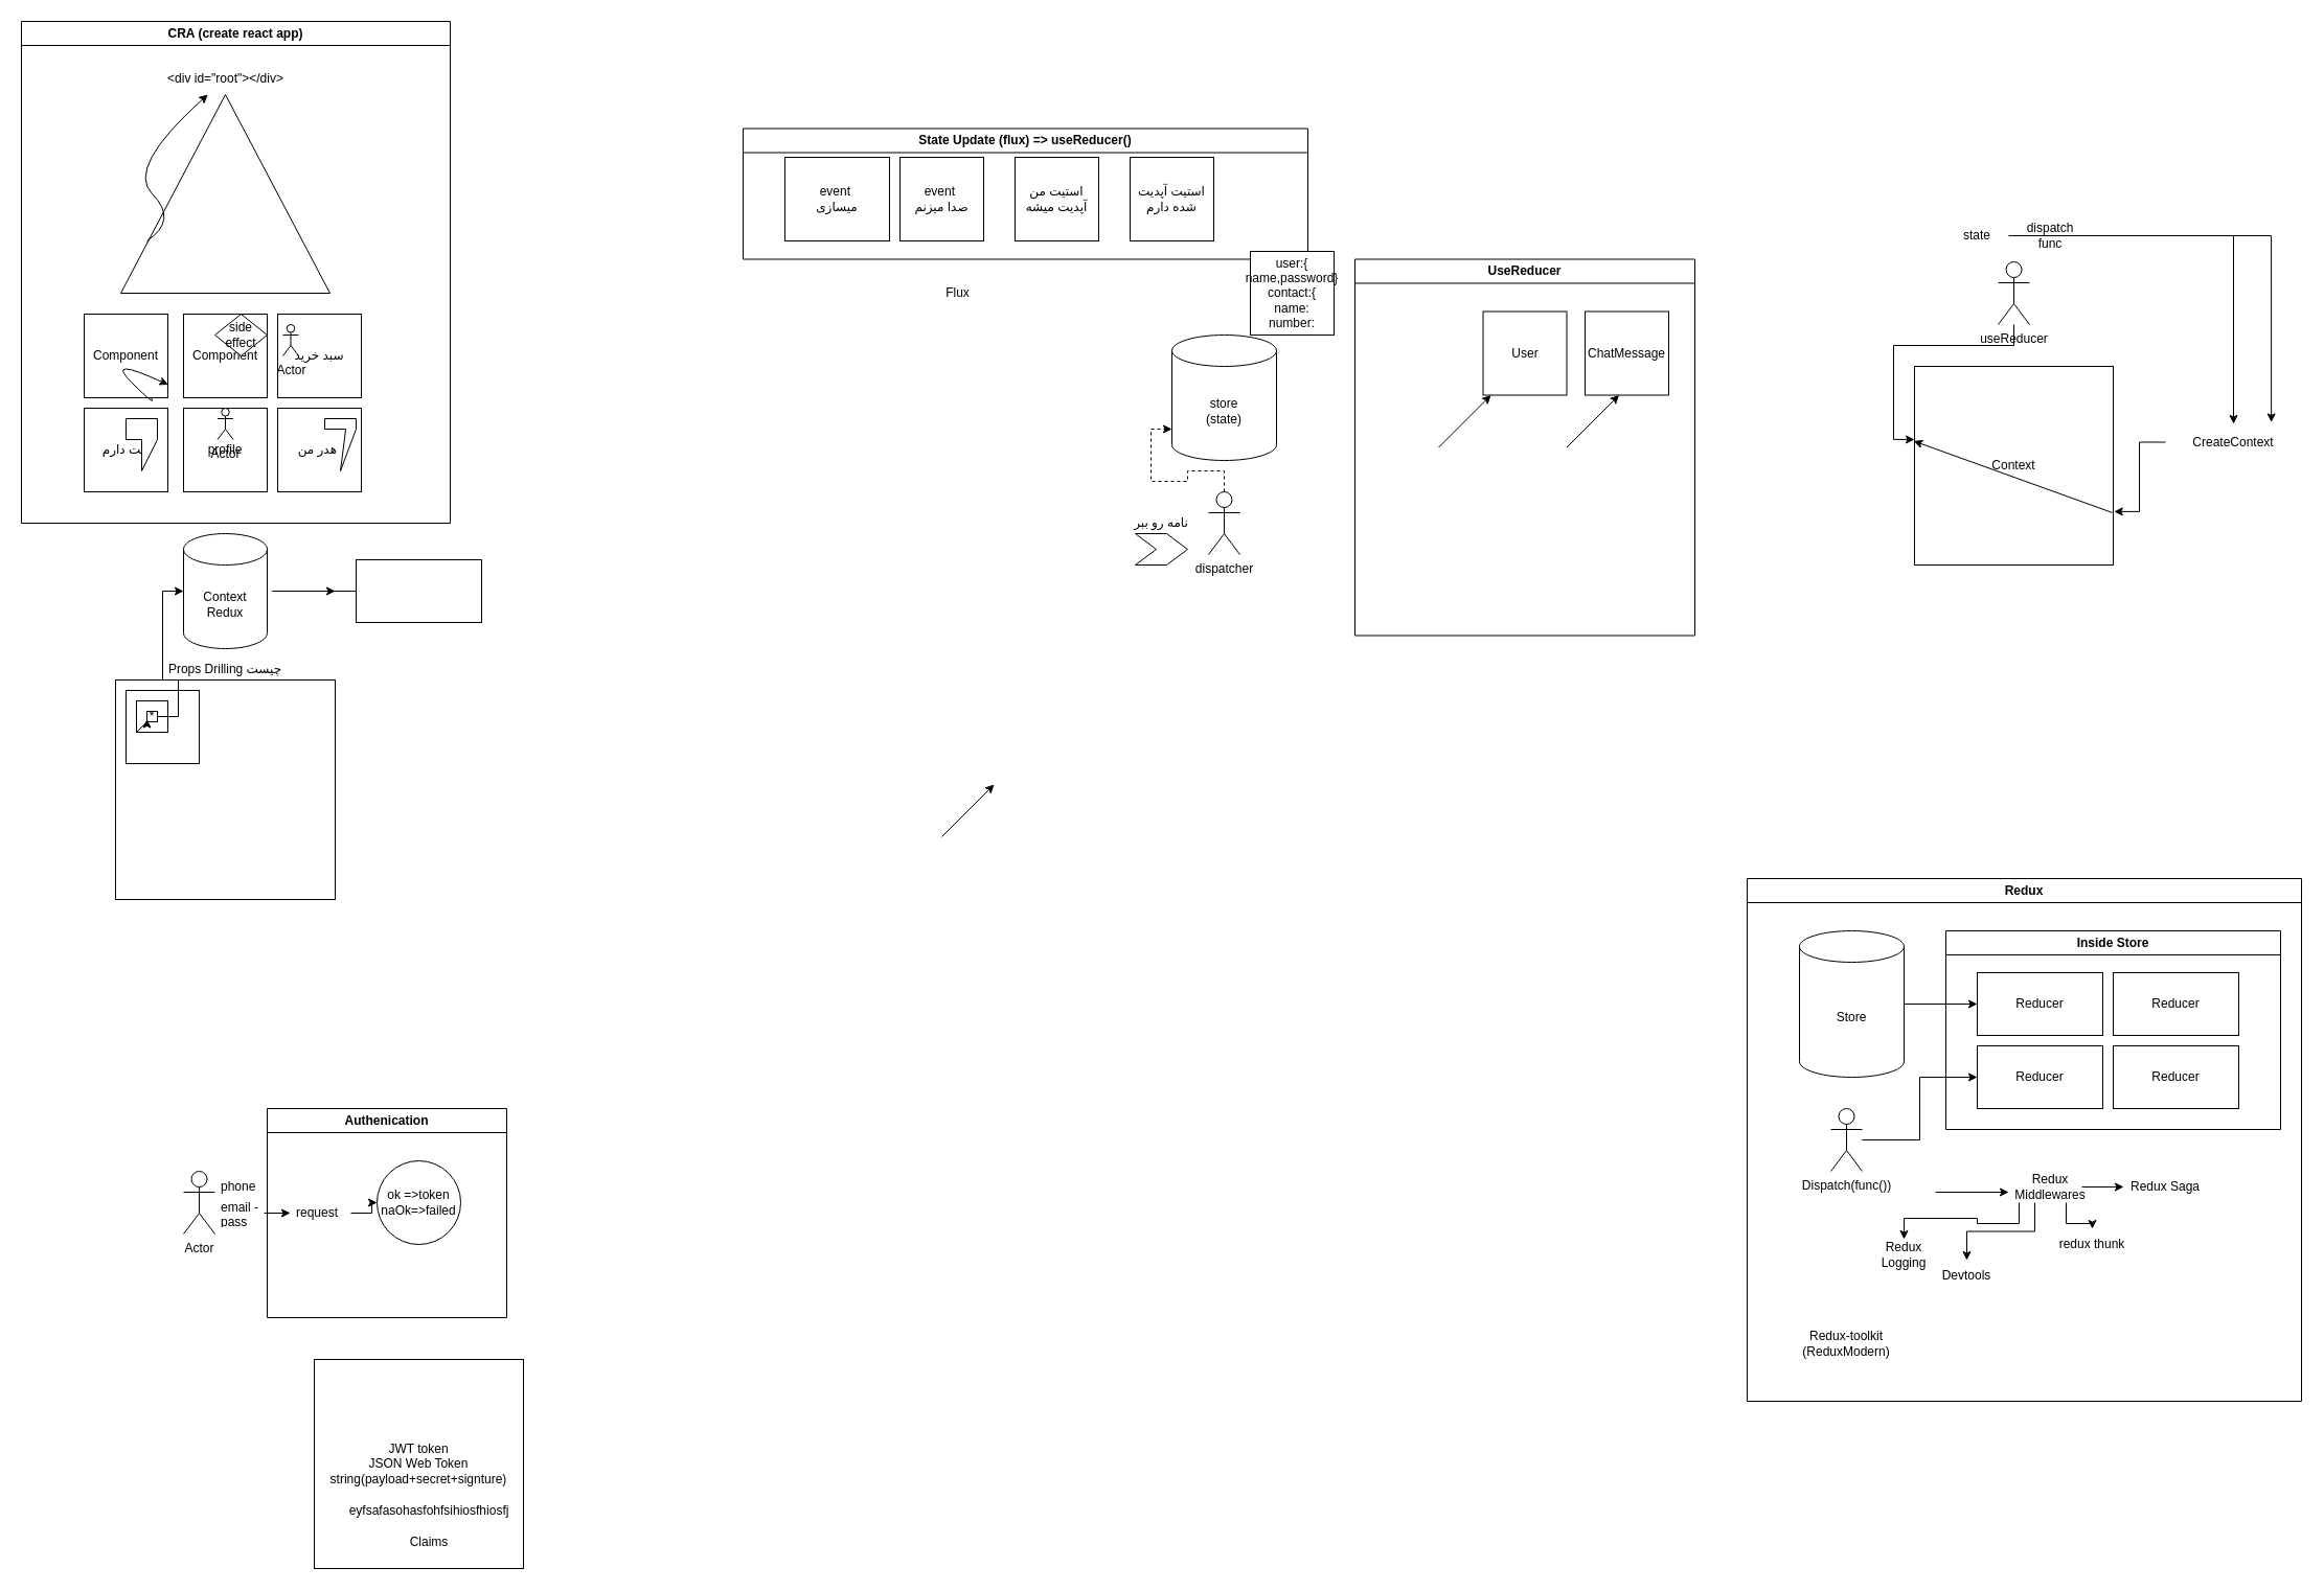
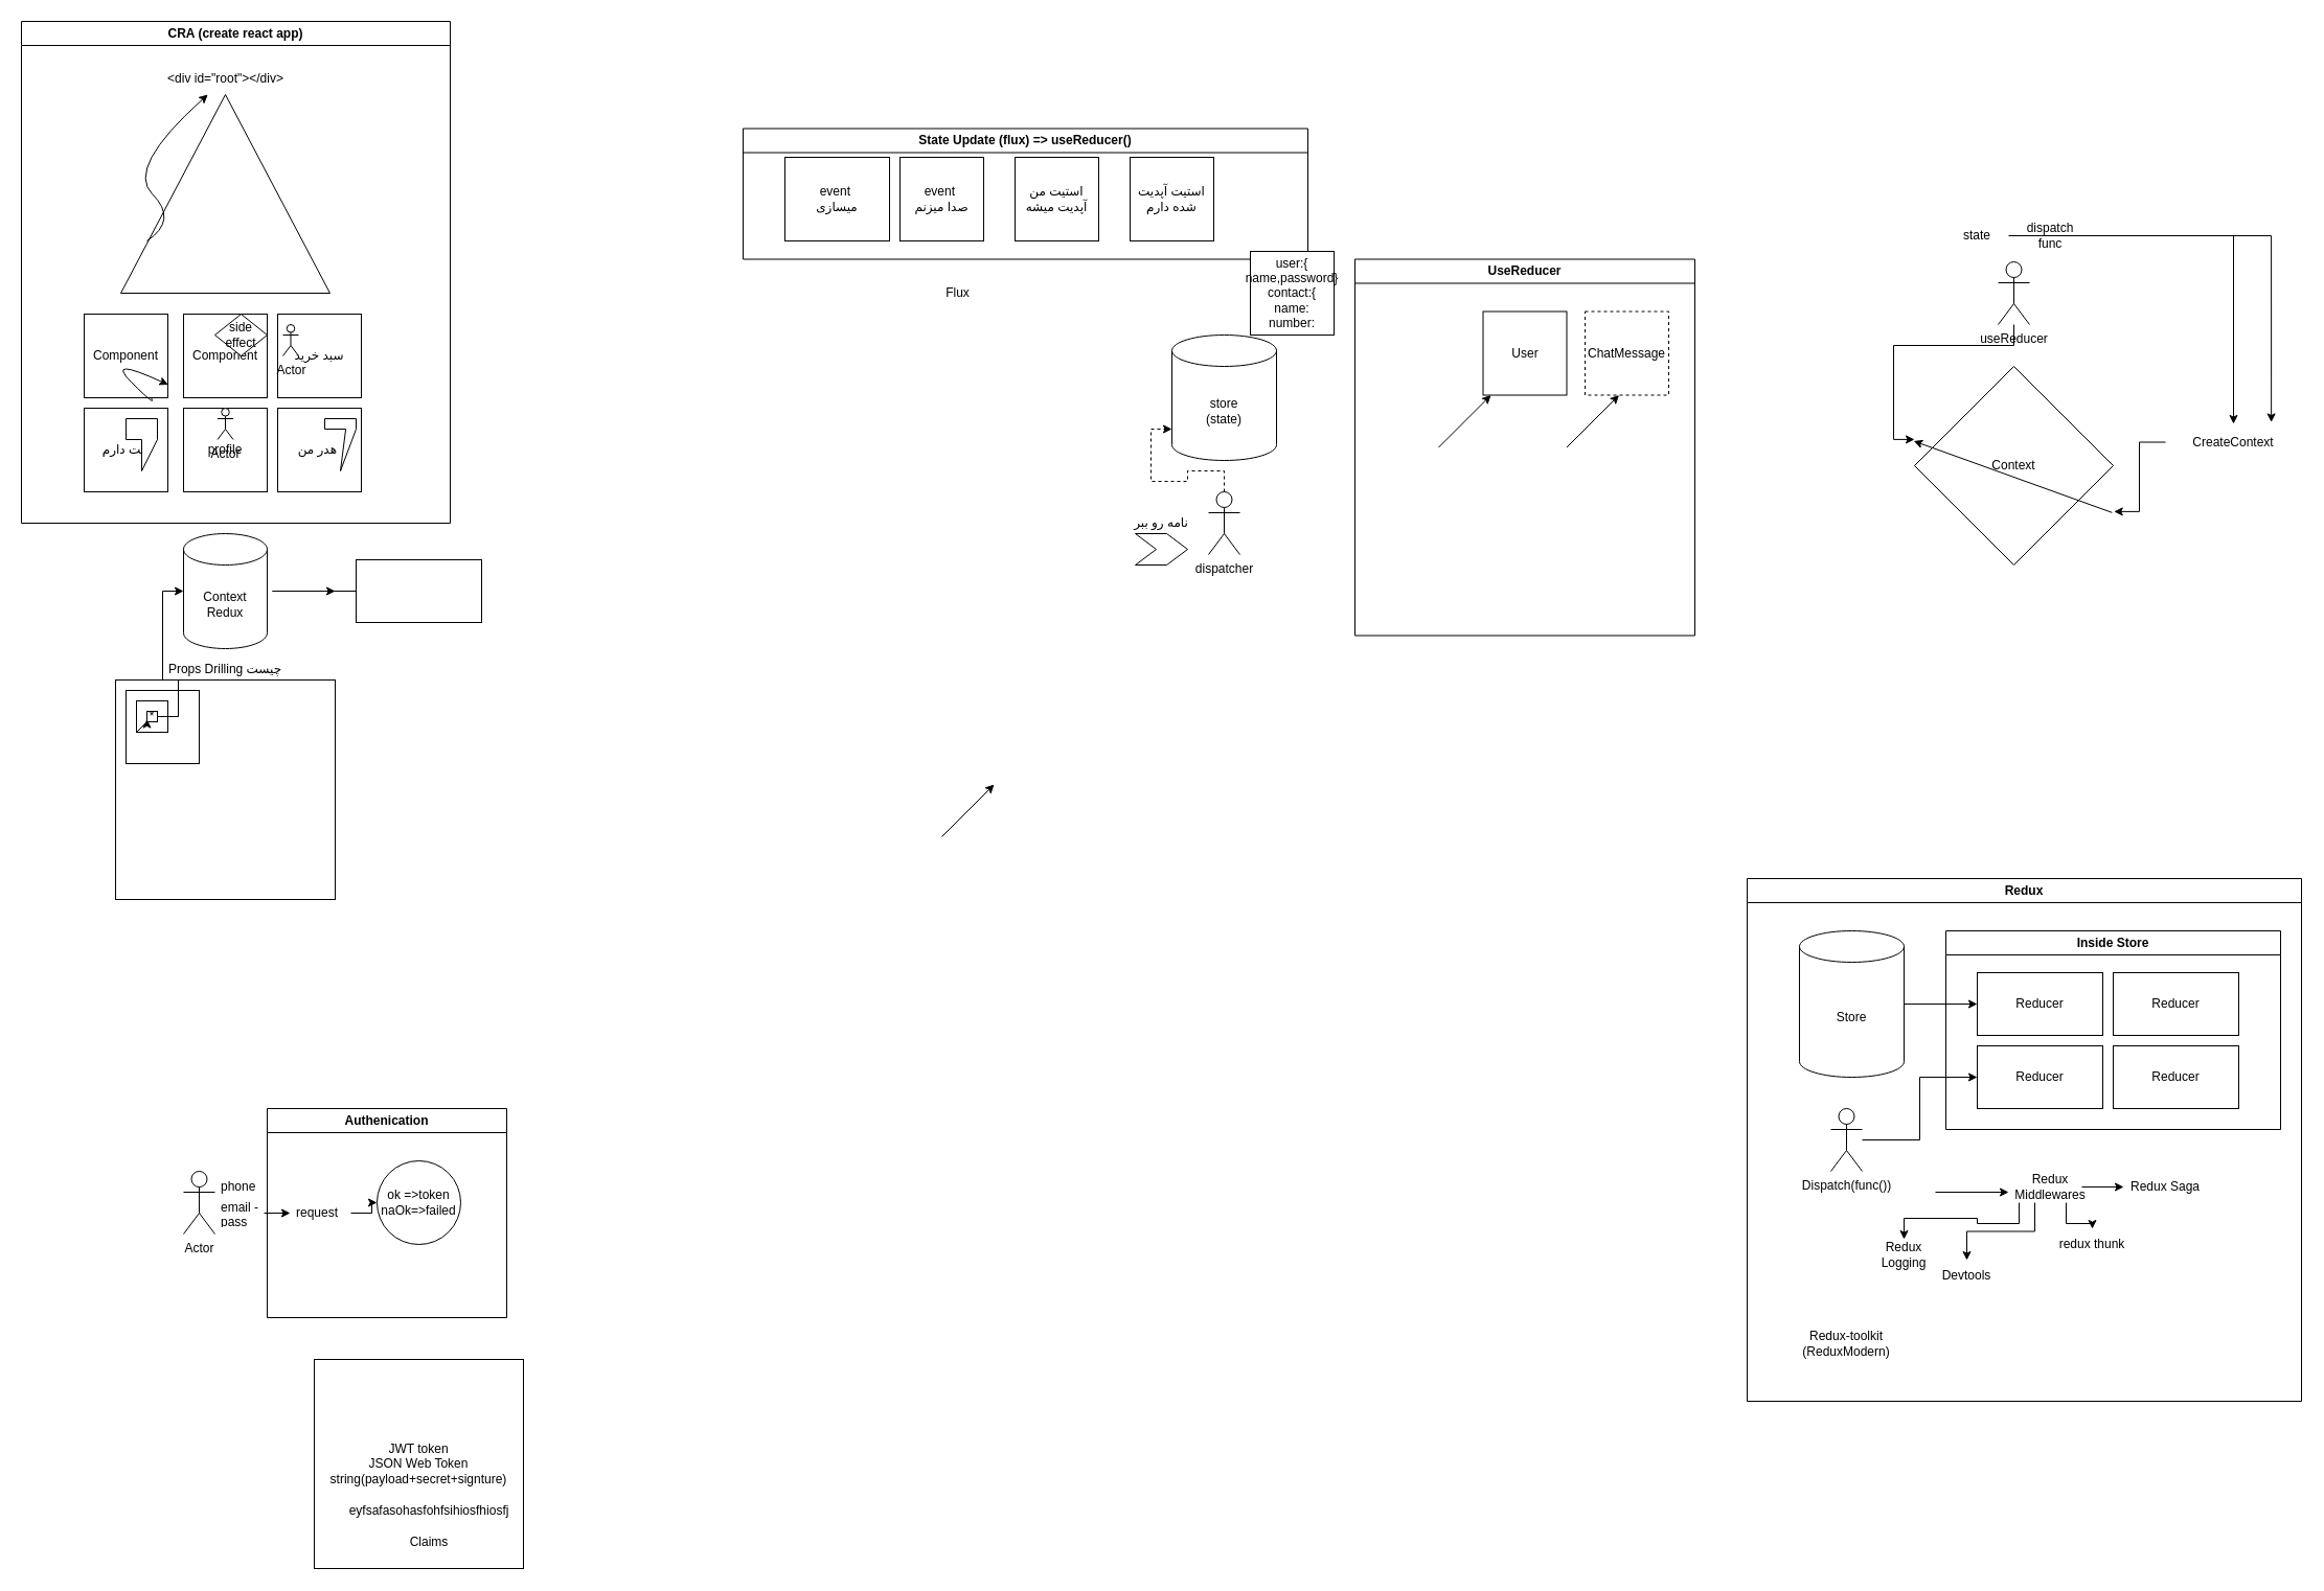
- <mxCell id="36" value="ChatMessage" style="whiteSpace=wrap;html=1;aspect=fixed;" parent="35" vertex="1"><mxGeometry x="220" y="50" width="80" height="80" as="geometry" /></mxCell>
+ <mxCell id="36" value="ChatMessage" style="whiteSpace=wrap;html=1;aspect=fixed;dashed=1;" parent="35" vertex="1"><mxGeometry x="220" y="50" width="80" height="80" as="geometry" /></mxCell>
- <mxCell id="46" value="Context" style="whiteSpace=wrap;html=1;aspect=fixed;" parent="1" vertex="1"><mxGeometry x="1830" y="350" width="190" height="190" as="geometry" /></mxCell>
+ <mxCell id="46" value="Context" style="rhombus;whiteSpace=wrap;html=1;aspect=fixed;" parent="1" vertex="1"><mxGeometry x="1830" y="350" width="190" height="190" as="geometry" /></mxCell>
